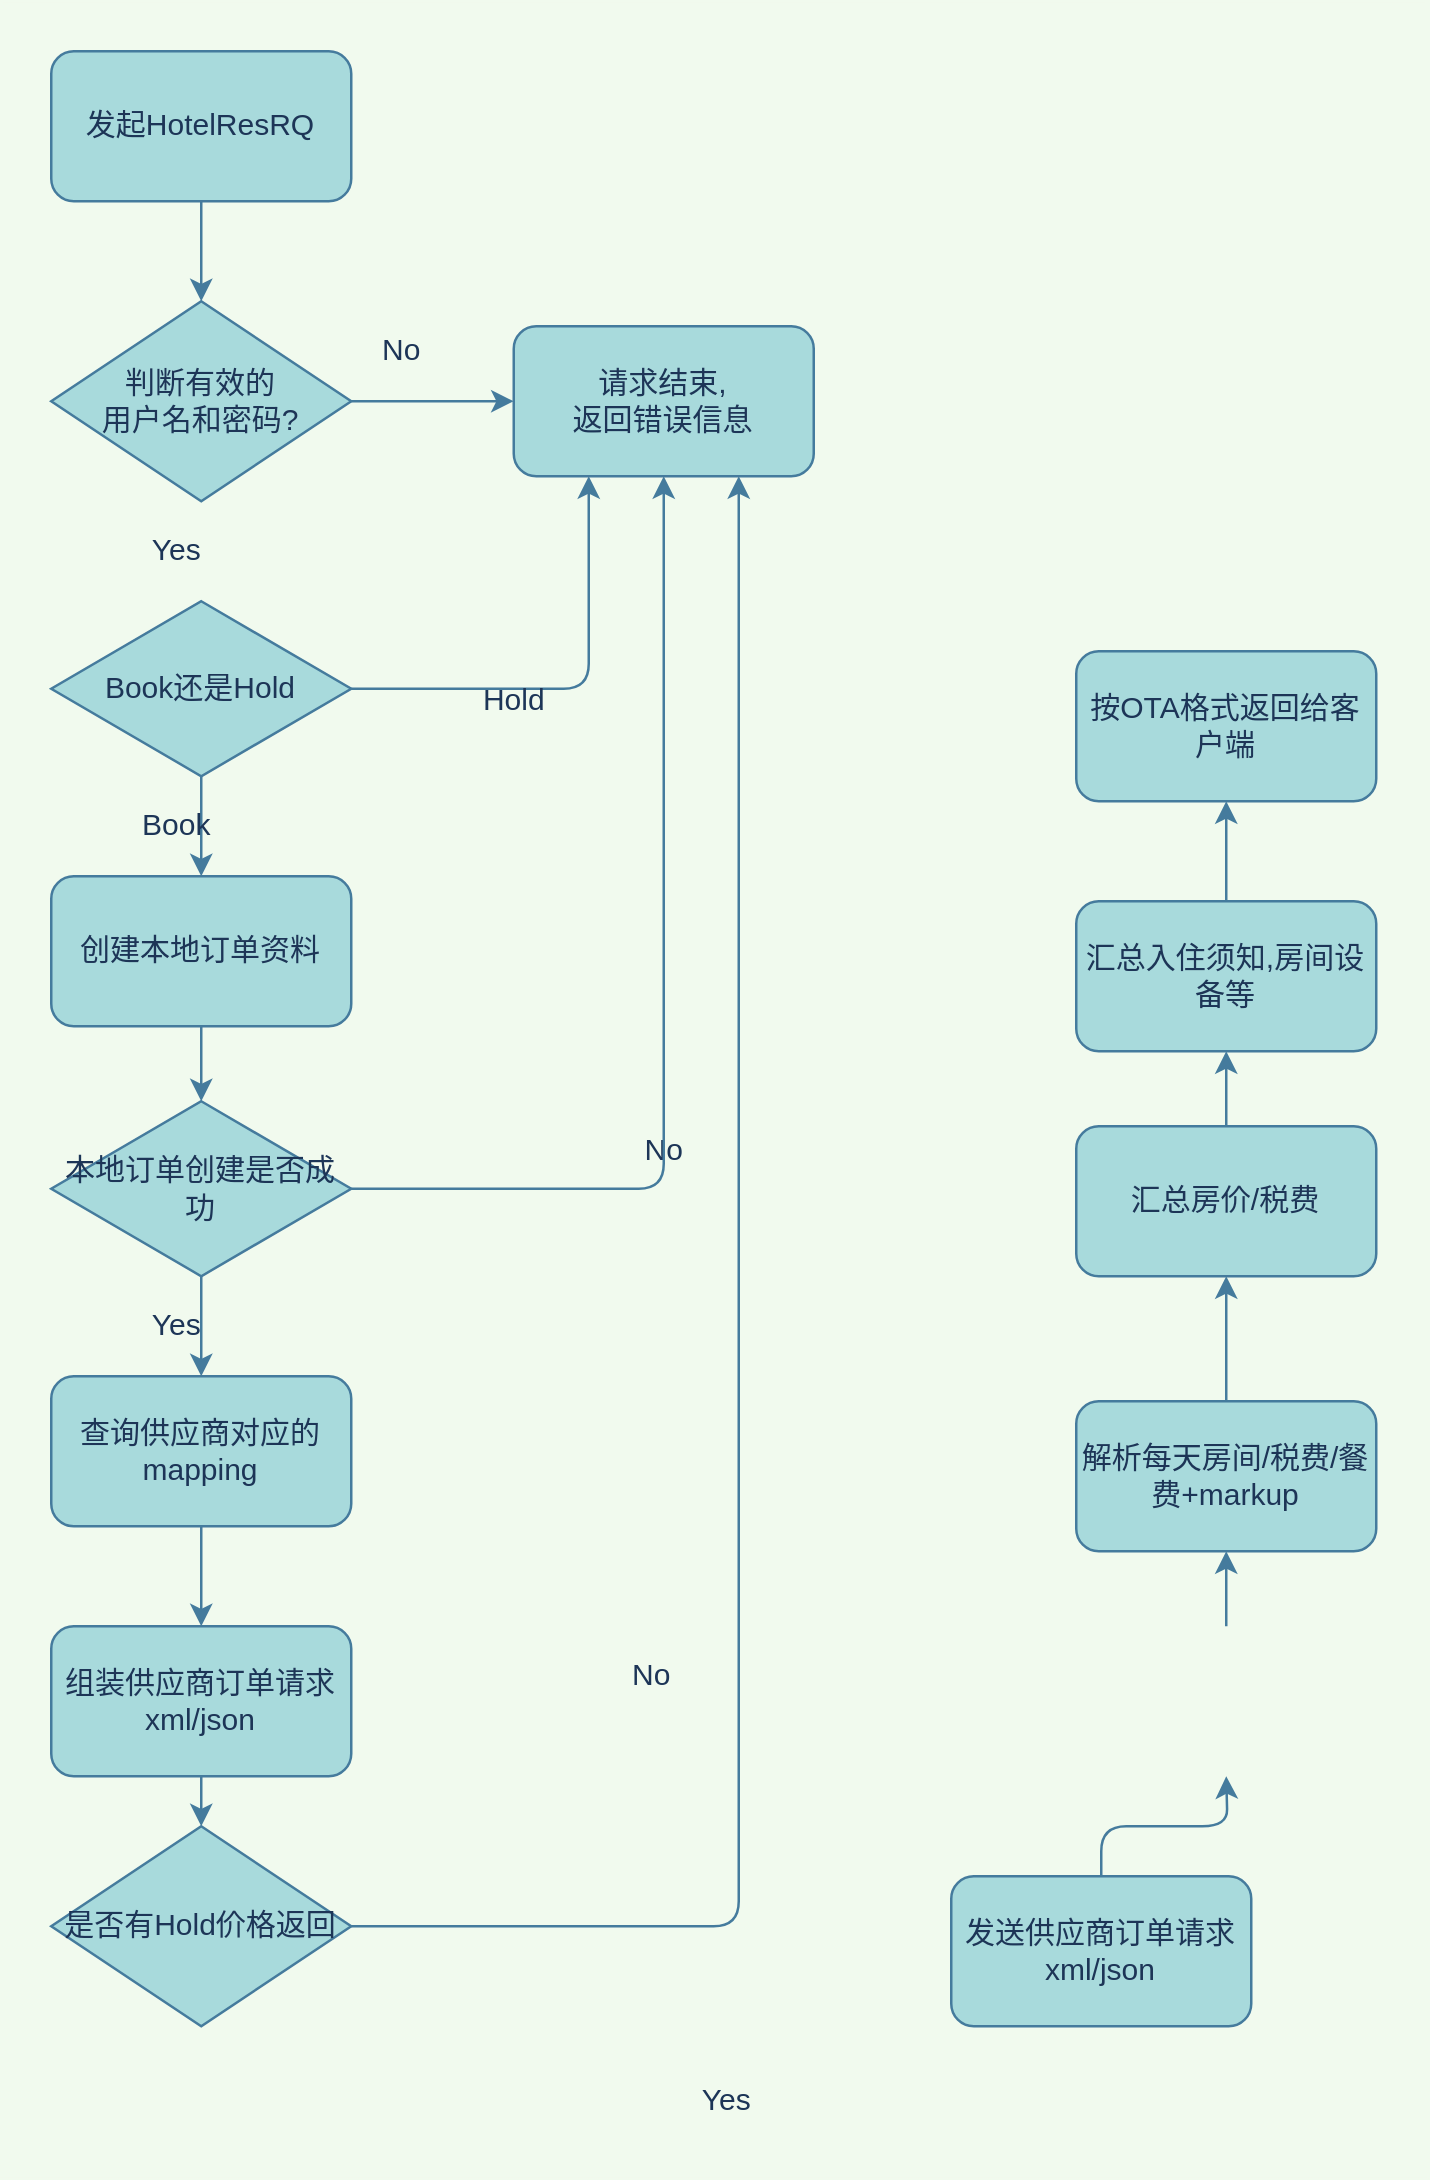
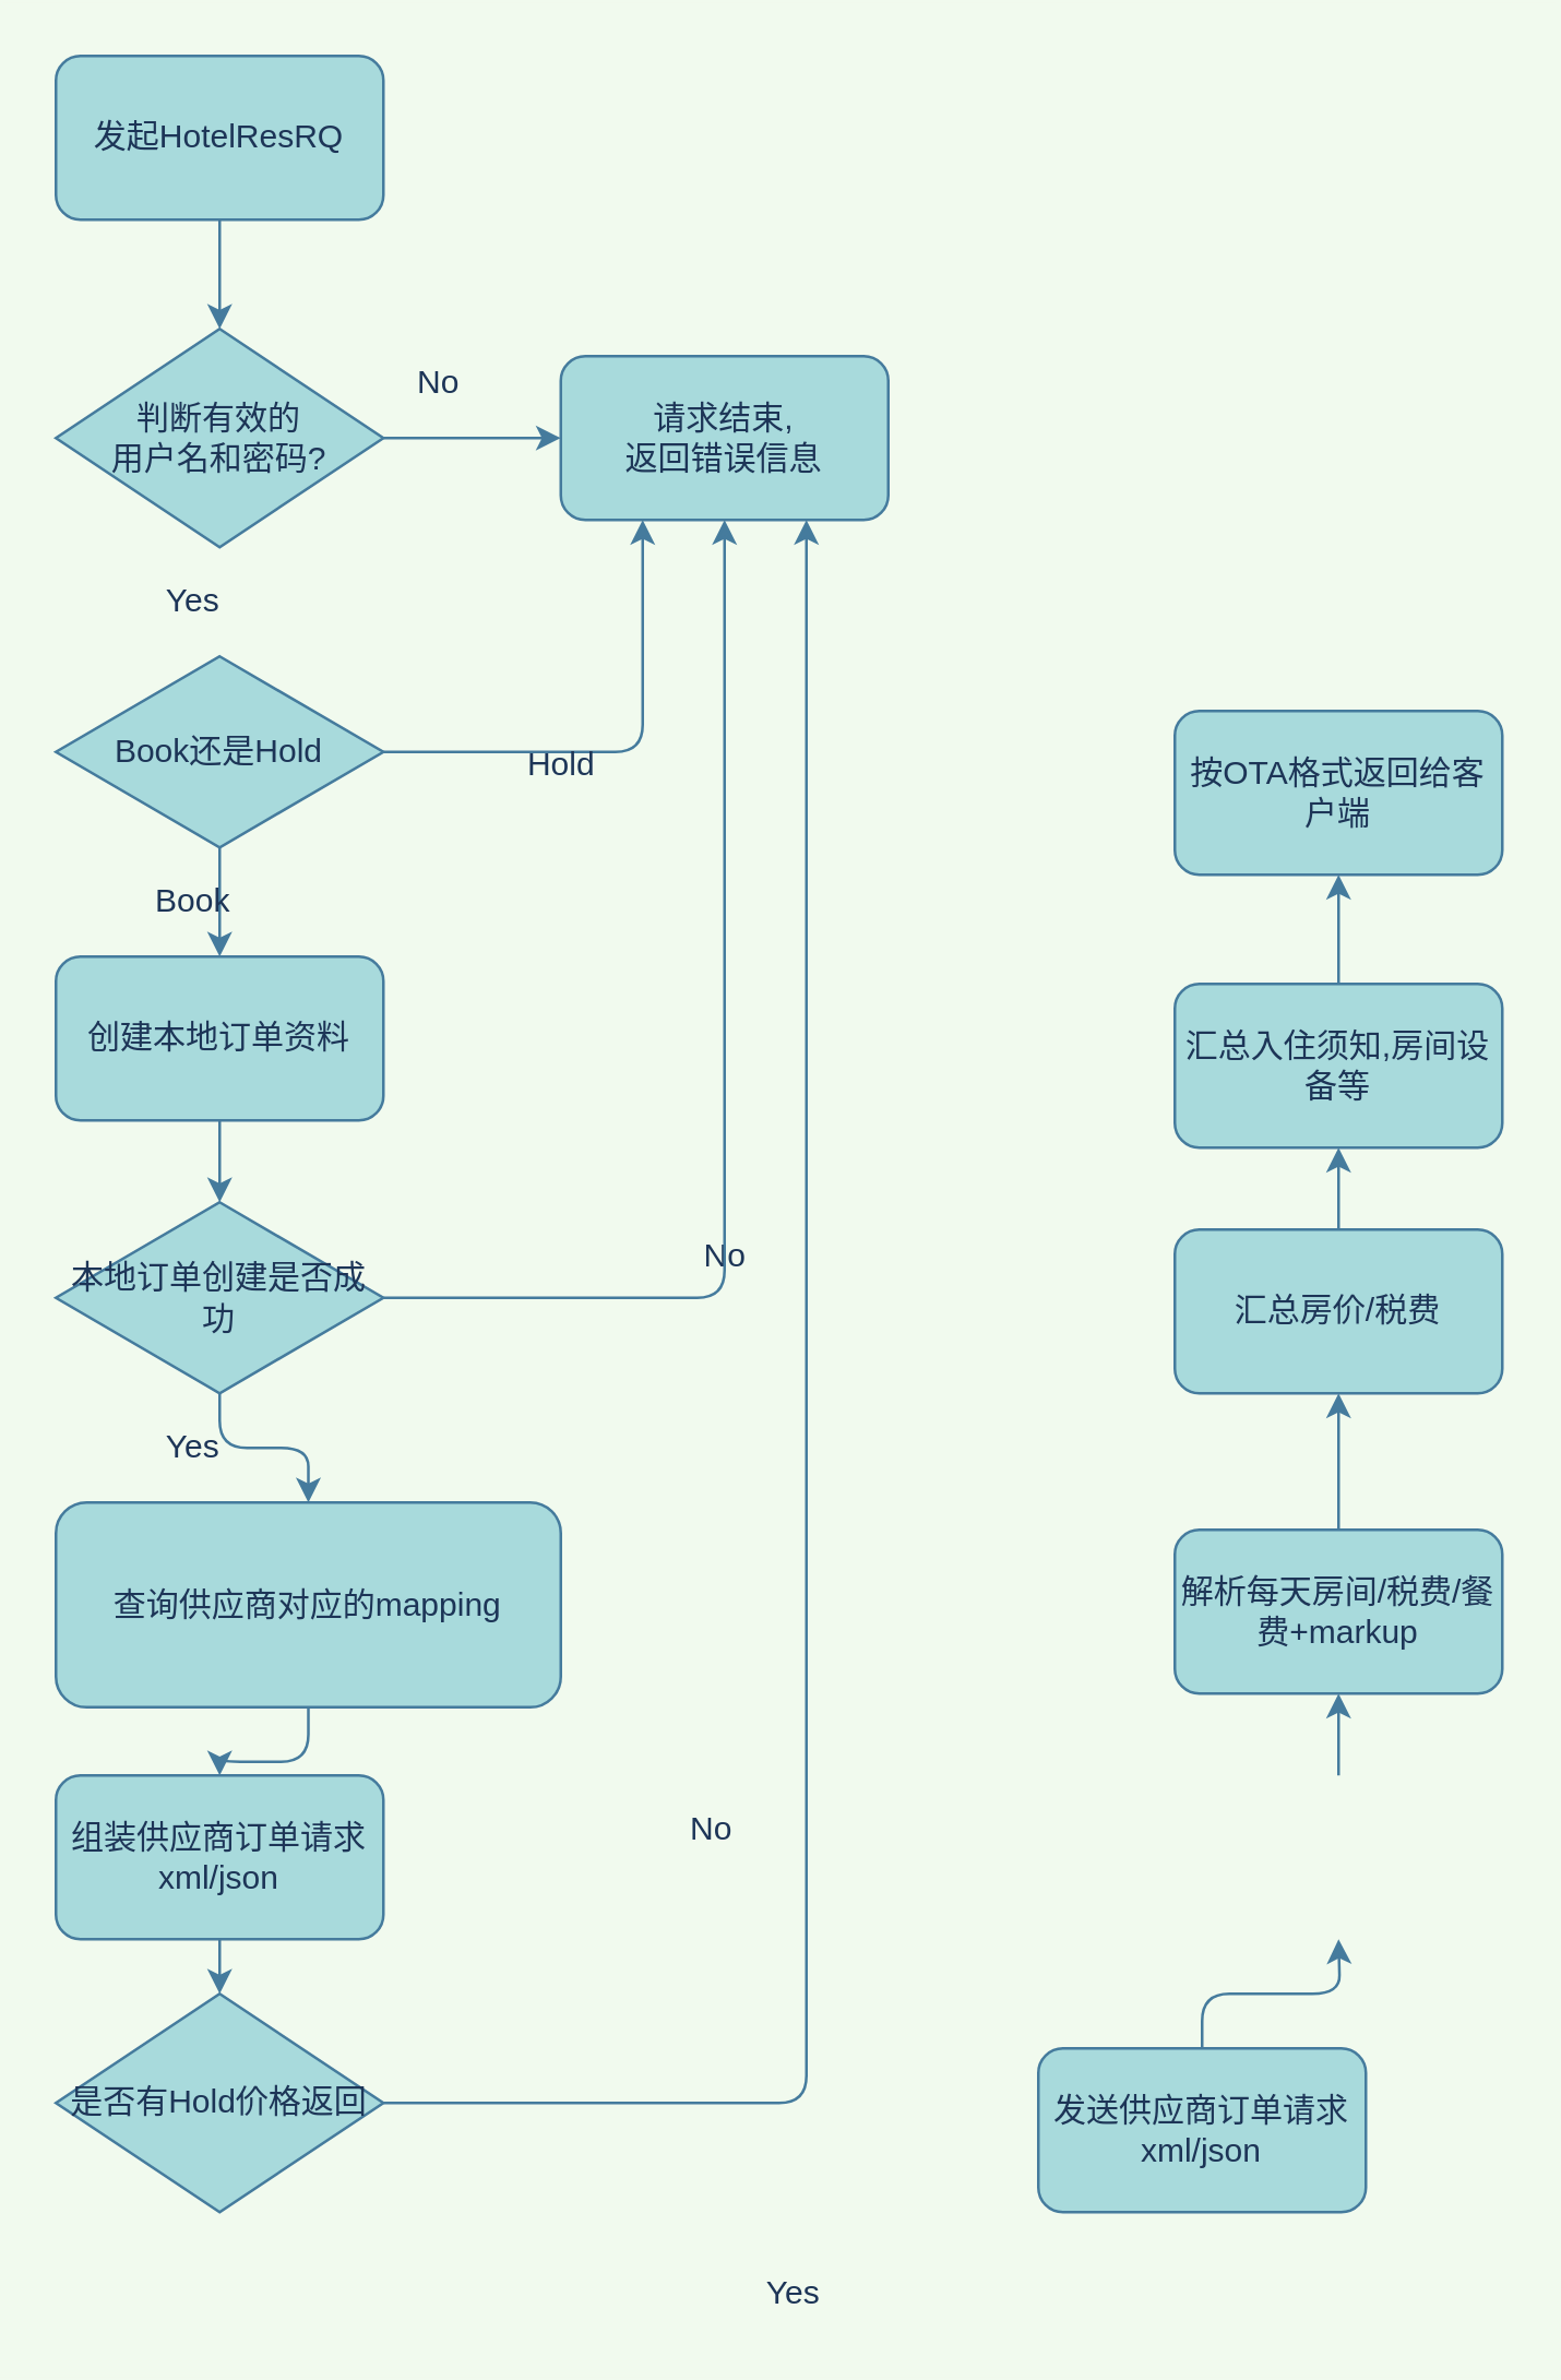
- <mxCell id="13" value="查询供应商对应的mapping" style="rounded=1;whiteSpace=wrap;html=1;sketch=0;strokeColor=#457B9D;fillColor=#A8DADC;fontColor=#1D3557;" vertex="1" parent="1"><mxGeometry x="20" y="550" width="120" height="60" as="geometry" /></mxCell>
+ <mxCell id="13" value="查询供应商对应的mapping" style="rounded=1;whiteSpace=wrap;html=1;sketch=0;strokeColor=#457B9D;fillColor=#A8DADC;fontColor=#1D3557;" vertex="1" parent="1"><mxGeometry x="20" y="550" width="185" height="75" as="geometry" /></mxCell>
